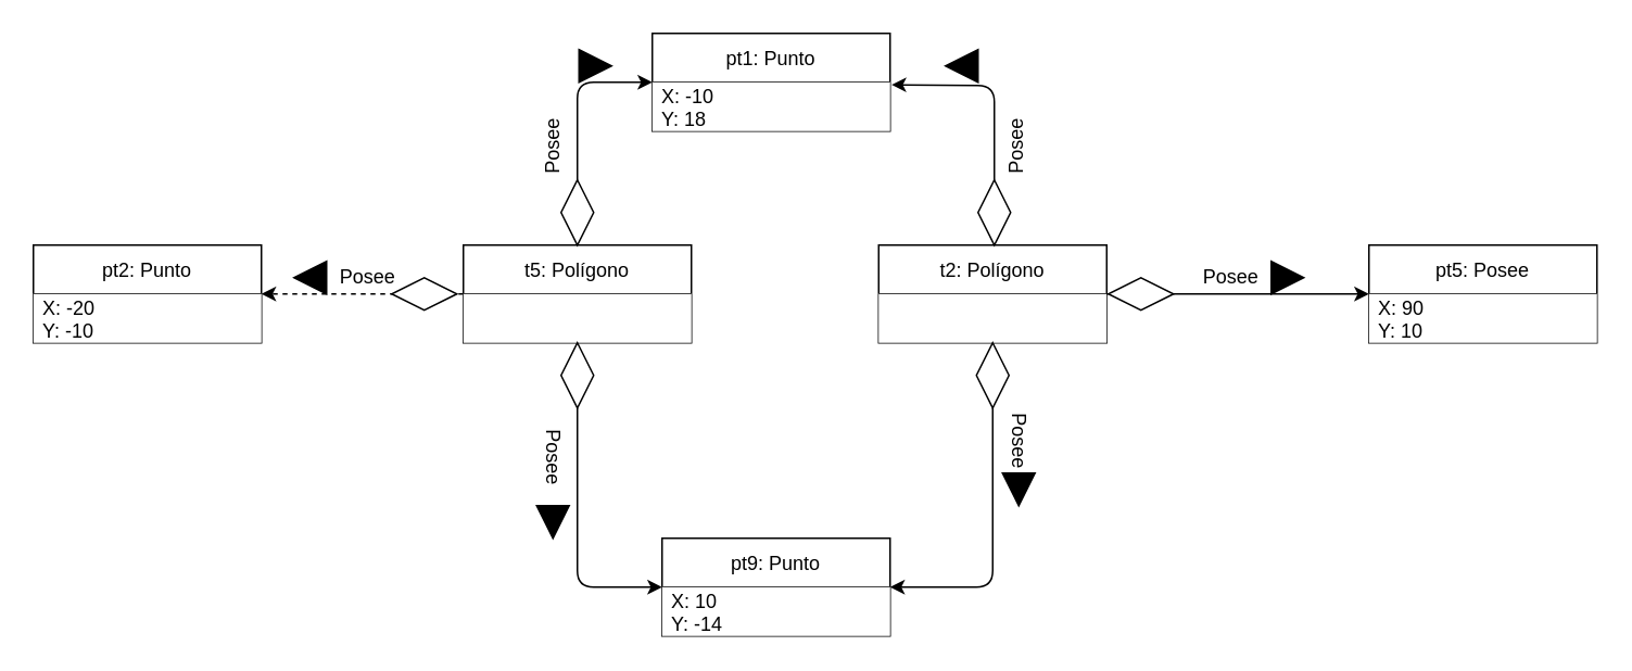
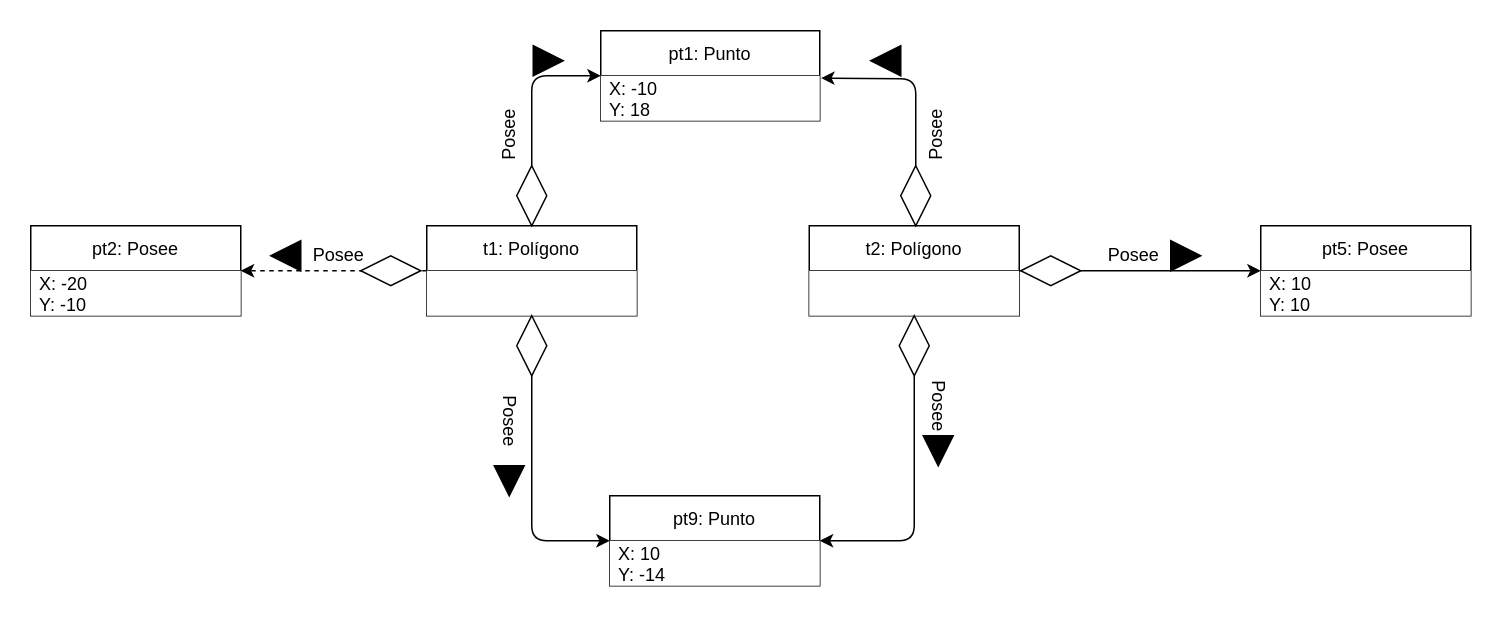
- <mxCell id="7" value="pt2: Punto" style="swimlane;fontStyle=0;childLayout=stackLayout;horizontal=1;startSize=30;horizontalStack=0;resizeParent=1;resizeParentMax=0;resizeLast=0;collapsible=1;marginBottom=0;" vertex="1" parent="1"><mxGeometry x="20" y="150" width="140" height="60" as="geometry" /></mxCell>
+ <mxCell id="7" value="pt2: Posee" style="swimlane;fontStyle=0;childLayout=stackLayout;horizontal=1;startSize=30;horizontalStack=0;resizeParent=1;resizeParentMax=0;resizeLast=0;collapsible=1;marginBottom=0;" vertex="1" parent="1"><mxGeometry x="20" y="150" width="140" height="60" as="geometry" /></mxCell>
- <mxCell id="5" value="t5: Polígono" style="swimlane;fontStyle=0;childLayout=stackLayout;horizontal=1;startSize=30;horizontalStack=0;resizeParent=1;resizeParentMax=0;resizeLast=0;collapsible=1;marginBottom=0;" vertex="1" parent="1"><mxGeometry x="284" y="150" width="140" height="60" as="geometry" /></mxCell>
+ <mxCell id="5" value="t1: Polígono" style="swimlane;fontStyle=0;childLayout=stackLayout;horizontal=1;startSize=30;horizontalStack=0;resizeParent=1;resizeParentMax=0;resizeLast=0;collapsible=1;marginBottom=0;" vertex="1" parent="1"><mxGeometry x="284" y="150" width="140" height="60" as="geometry" /></mxCell>
- <mxCell id="19" value="X: 90&#10;Y: 10" style="text;strokeColor=none;fillColor=default;align=left;verticalAlign=middle;spacingLeft=4;spacingRight=4;overflow=hidden;points=[[0,0.5],[1,0.5]];portConstraint=eastwest;rotatable=0;" vertex="1" parent="18"><mxGeometry y="30" width="140" height="30" as="geometry" /></mxCell>
+ <mxCell id="19" value="X: 10&#10;Y: 10" style="text;strokeColor=none;fillColor=default;align=left;verticalAlign=middle;spacingLeft=4;spacingRight=4;overflow=hidden;points=[[0,0.5],[1,0.5]];portConstraint=eastwest;rotatable=0;" vertex="1" parent="18"><mxGeometry y="30" width="140" height="30" as="geometry" /></mxCell>
